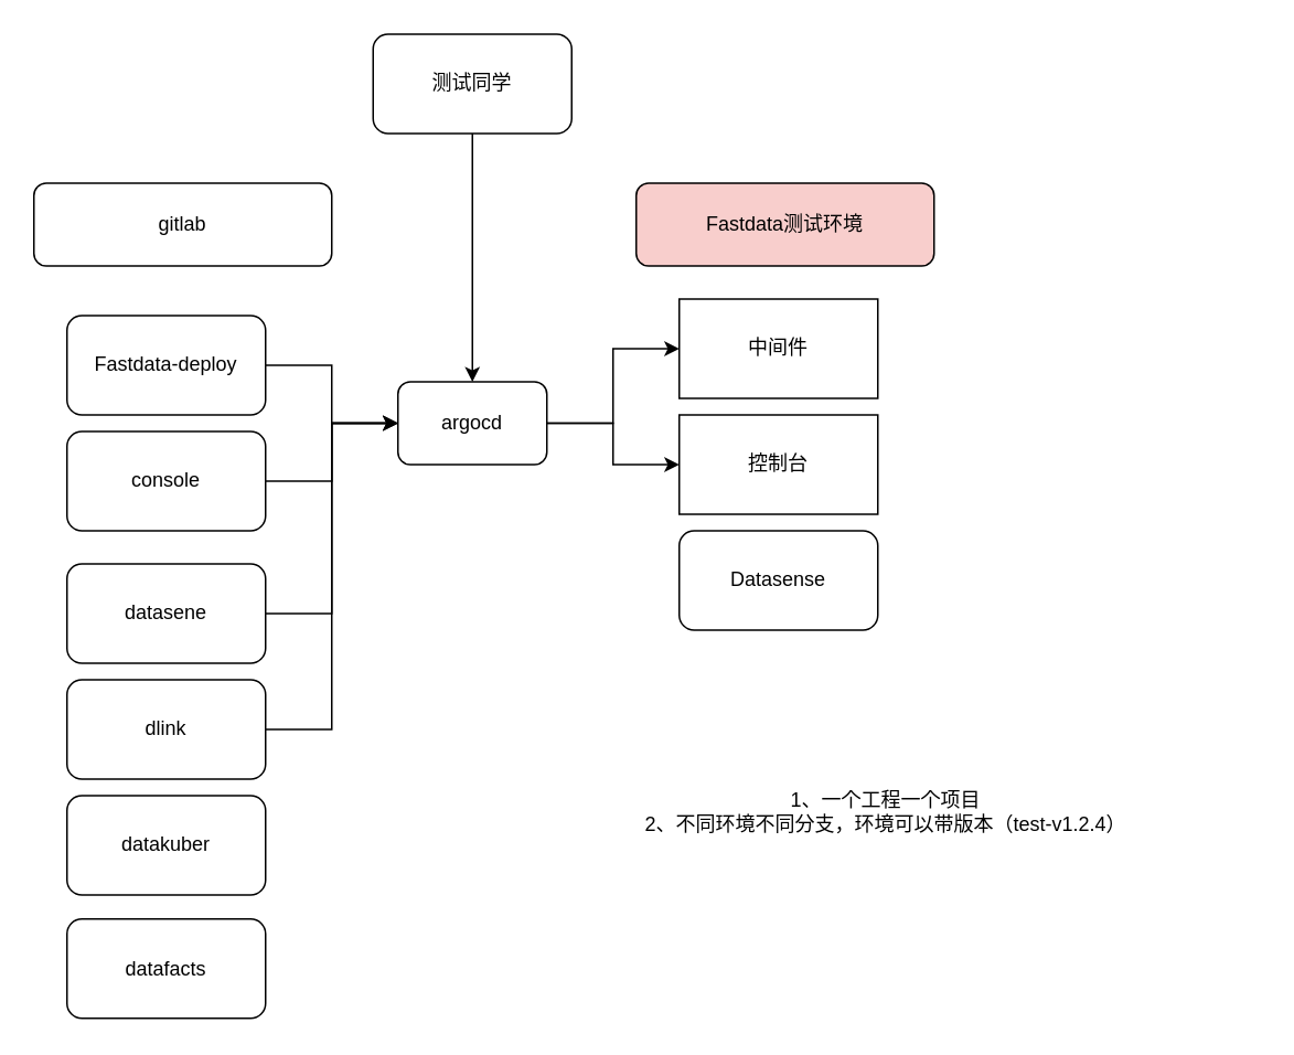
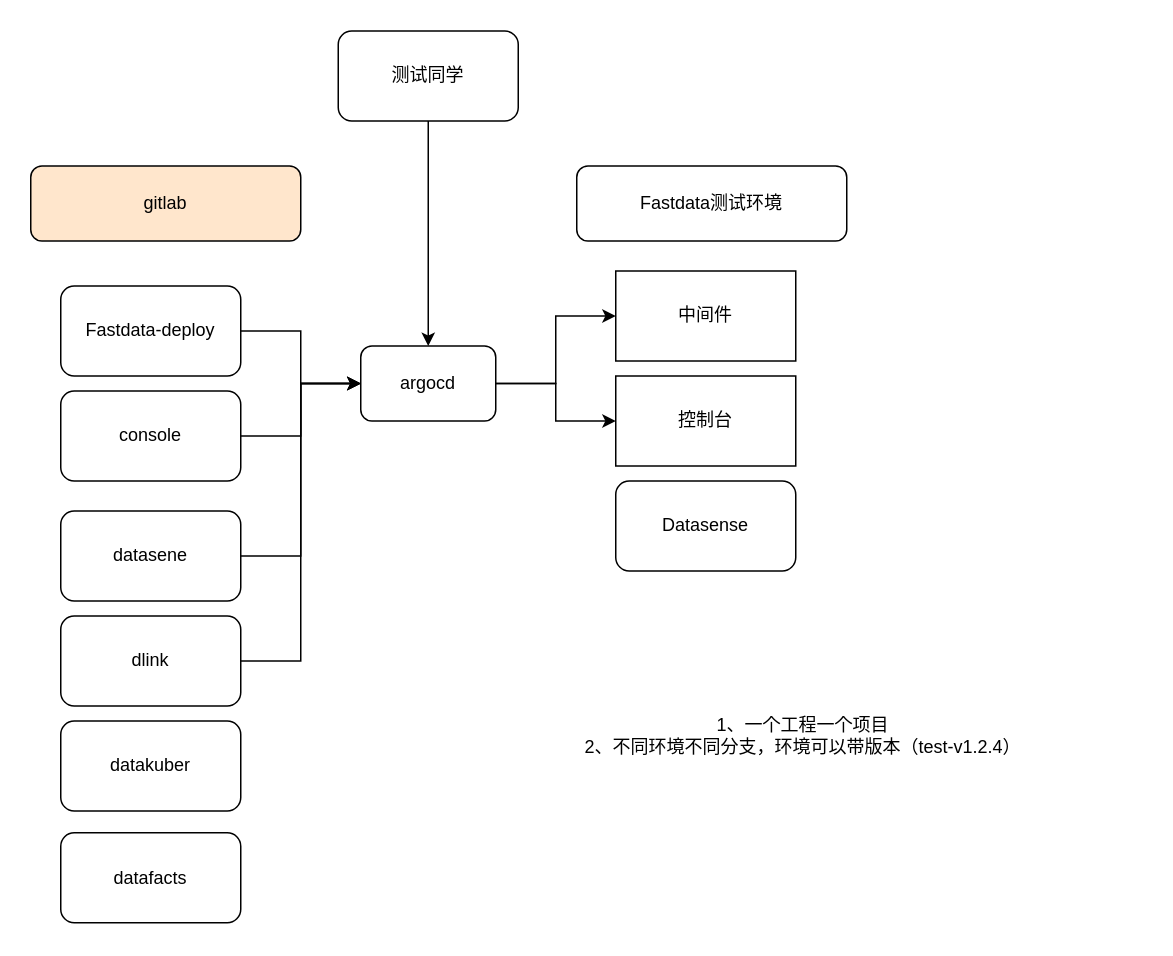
- <mxCell id="8" value="gitlab" style="rounded=1;whiteSpace=wrap;html=1;" vertex="1" parent="1"><mxGeometry x="20" y="110" width="180" height="50" as="geometry" /></mxCell>
+ <mxCell id="8" value="gitlab" style="rounded=1;whiteSpace=wrap;html=1;fillColor=#ffe6cc;" vertex="1" parent="1"><mxGeometry x="20" y="110" width="180" height="50" as="geometry" /></mxCell>
- <mxCell id="2" value="Fastdata测试环境" style="rounded=1;whiteSpace=wrap;html=1;fillColor=#f8cecc;" vertex="1" parent="1"><mxGeometry x="384" y="110" width="180" height="50" as="geometry" /></mxCell>
+ <mxCell id="2" value="Fastdata测试环境" style="rounded=1;whiteSpace=wrap;html=1;" vertex="1" parent="1"><mxGeometry x="384" y="110" width="180" height="50" as="geometry" /></mxCell>
